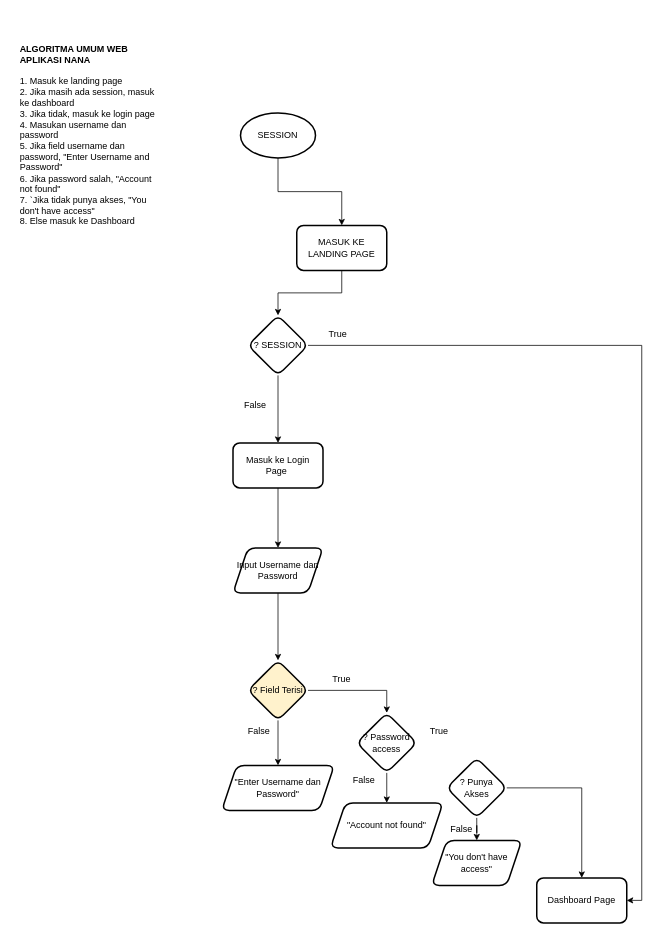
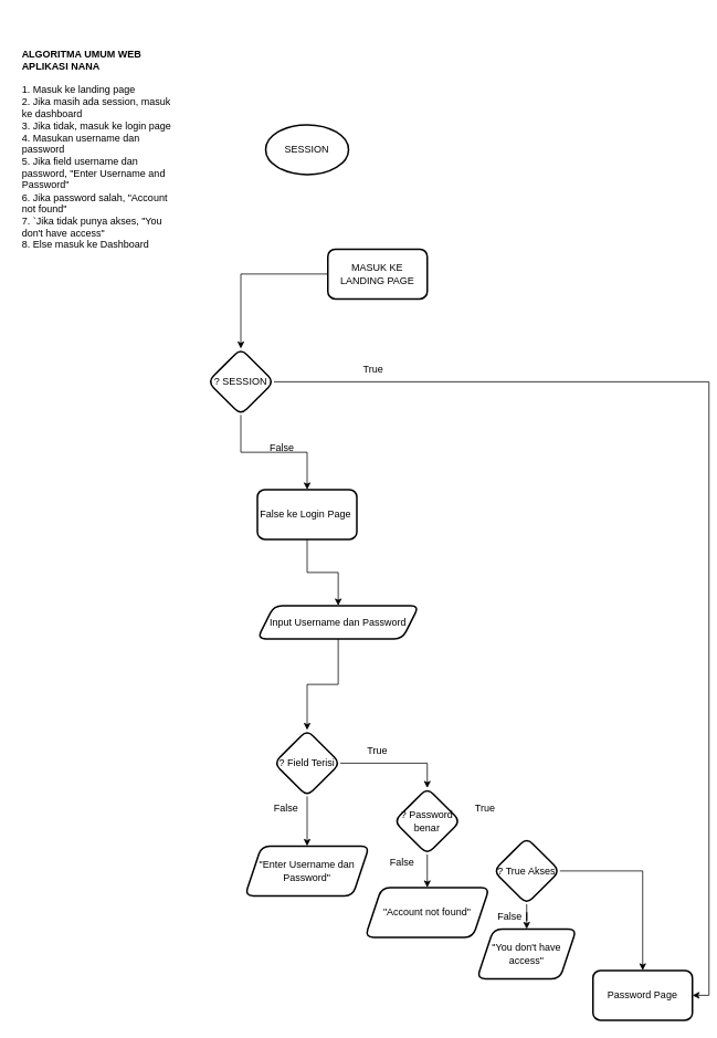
- <mxCell id="3" value="" style="edgeStyle=orthogonalEdgeStyle;rounded=0;orthogonalLoop=1;jettySize=auto;html=1;" edge="1" parent="1" source="4" target="6"><mxGeometry relative="1" as="geometry" /></mxCell>
- <mxCell id="9" value="? SESSION" style="rhombus;whiteSpace=wrap;html=1;rounded=1;strokeWidth=2;" vertex="1" parent="1"><mxGeometry x="330" y="420" width="80" height="80" as="geometry" /></mxCell>
+ <mxCell id="9" value="? SESSION" style="rhombus;whiteSpace=wrap;html=1;rounded=1;strokeWidth=2;" vertex="1" parent="1"><mxGeometry x="250" y="420" width="80" height="80" as="geometry" /></mxCell>
- <mxCell id="11" value="Masuk ke Login Page&amp;nbsp;" style="rounded=1;whiteSpace=wrap;html=1;strokeWidth=2;" vertex="1" parent="1"><mxGeometry x="310" y="590" width="120" height="60" as="geometry" /></mxCell>
+ <mxCell id="11" value="False ke Login Page&amp;nbsp;" style="rounded=1;whiteSpace=wrap;html=1;strokeWidth=2;" vertex="1" parent="1"><mxGeometry x="310" y="590" width="120" height="60" as="geometry" /></mxCell>
- <mxCell id="14" value="Input Username dan Password" style="shape=parallelogram;perimeter=parallelogramPerimeter;whiteSpace=wrap;html=1;fixedSize=1;rounded=1;strokeWidth=2;" vertex="1" parent="1"><mxGeometry x="310" y="730" width="120" height="60" as="geometry" /></mxCell>
+ <mxCell id="14" value="Input Username dan Password" style="shape=parallelogram;perimeter=parallelogramPerimeter;whiteSpace=wrap;html=1;fixedSize=1;rounded=1;strokeWidth=2;" vertex="1" parent="1"><mxGeometry x="310" y="730" width="195" height="40" as="geometry" /></mxCell>
- <mxCell id="17" value="? Field Terisi" style="rhombus;whiteSpace=wrap;html=1;rounded=1;strokeWidth=2;fillColor=#fff2cc;" vertex="1" parent="16"><mxGeometry x="30" width="80" height="80" as="geometry" /></mxCell>
+ <mxCell id="17" value="? Field Terisi" style="rhombus;whiteSpace=wrap;html=1;rounded=1;strokeWidth=2;" vertex="1" parent="16"><mxGeometry x="30" width="80" height="80" as="geometry" /></mxCell>
- <mxCell id="22" value="? Password access" style="rhombus;whiteSpace=wrap;html=1;rounded=1;strokeWidth=2;" vertex="1" parent="16"><mxGeometry x="175" y="70" width="80" height="80" as="geometry" /></mxCell>
+ <mxCell id="22" value="? Password benar" style="rhombus;whiteSpace=wrap;html=1;rounded=1;strokeWidth=2;" vertex="1" parent="16"><mxGeometry x="175" y="70" width="80" height="80" as="geometry" /></mxCell>
- <mxCell id="24" value="? Punya Akses" style="rhombus;whiteSpace=wrap;html=1;rounded=1;strokeWidth=2;" vertex="1" parent="16"><mxGeometry x="295" y="130" width="80" height="80" as="geometry" /></mxCell>
+ <mxCell id="24" value="? True Akses" style="rhombus;whiteSpace=wrap;html=1;rounded=1;strokeWidth=2;" vertex="1" parent="16"><mxGeometry x="295" y="130" width="80" height="80" as="geometry" /></mxCell>
- <mxCell id="31" value="Dashboard Page" style="rounded=1;whiteSpace=wrap;html=1;strokeWidth=2;" vertex="1" parent="16"><mxGeometry x="415" y="290" width="120" height="60" as="geometry" /></mxCell>
+ <mxCell id="31" value="Password Page" style="rounded=1;whiteSpace=wrap;html=1;strokeWidth=2;" vertex="1" parent="16"><mxGeometry x="415" y="290" width="120" height="60" as="geometry" /></mxCell>
